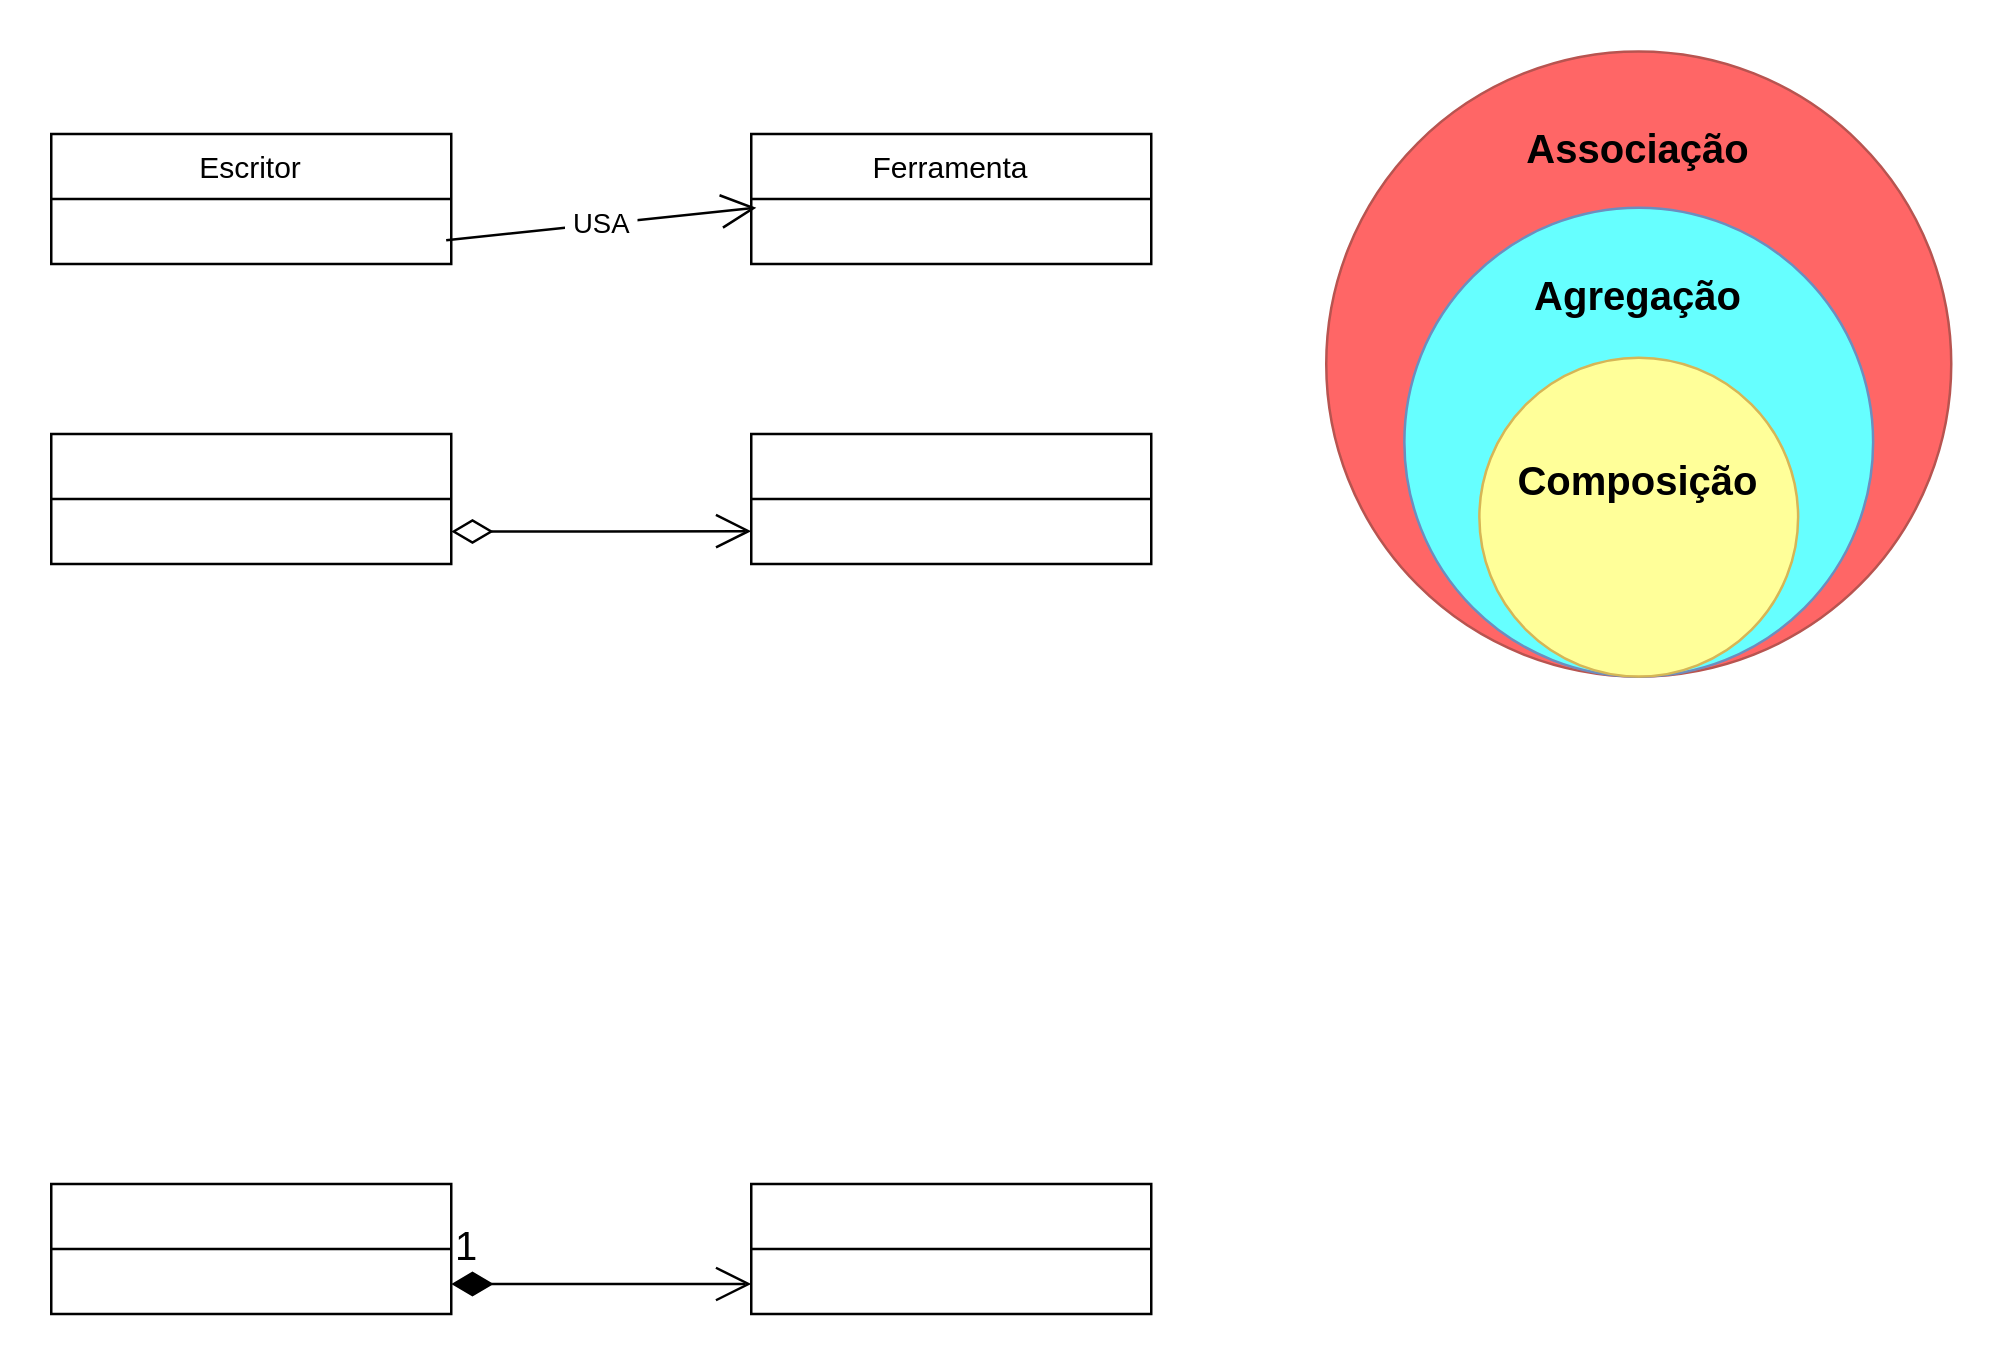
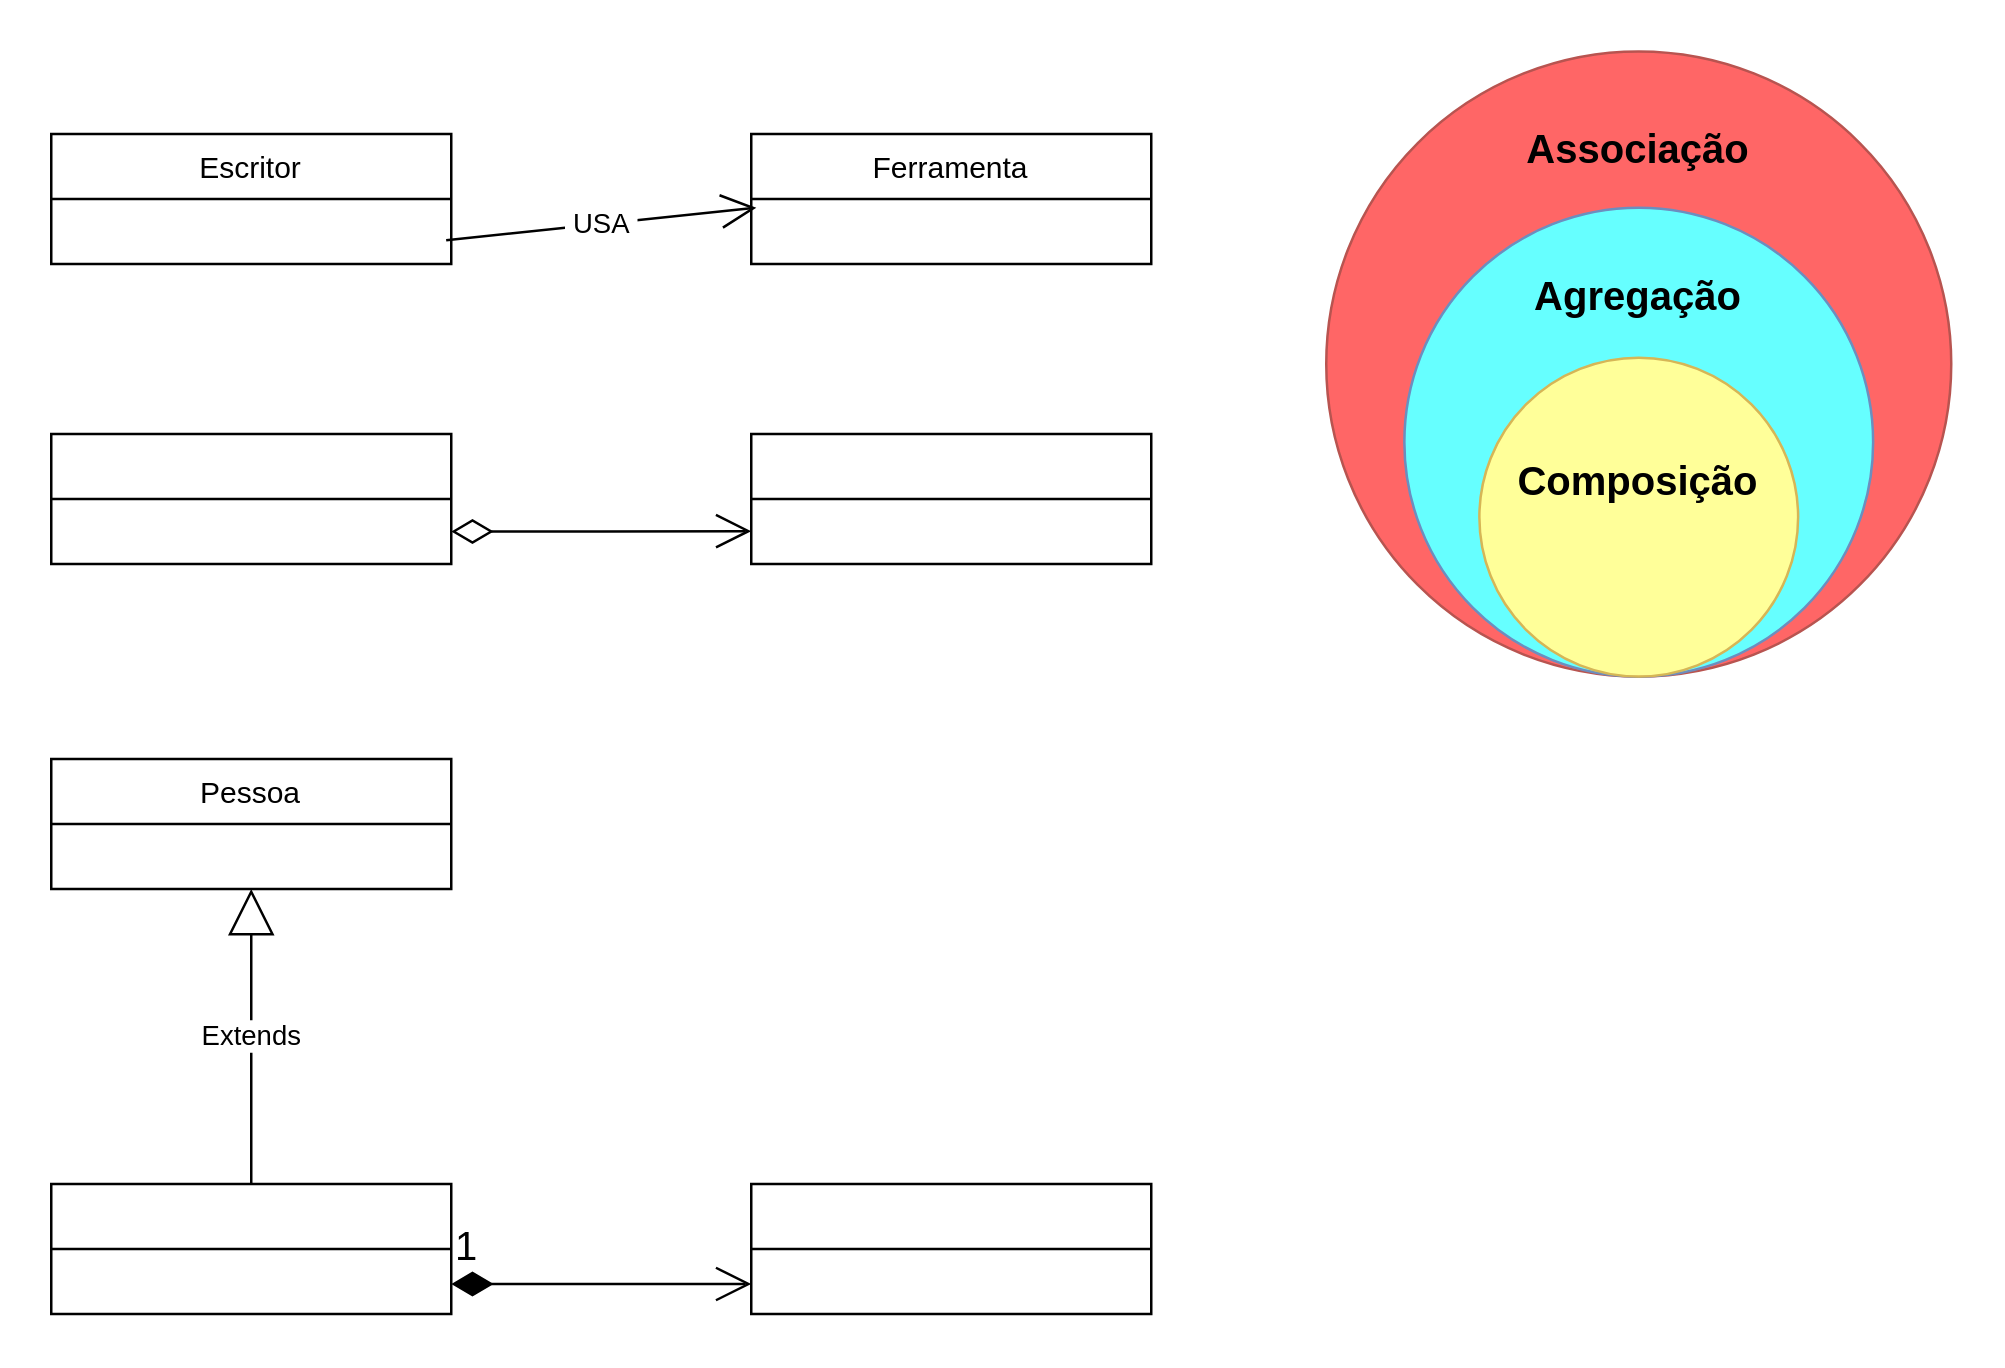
+ <mxCell id="17" value="Pessoa" style="swimlane;fontStyle=0;childLayout=stackLayout;horizontal=1;startSize=26;fillColor=none;horizontalStack=0;resizeParent=1;resizeParentMax=0;resizeLast=0;collapsible=1;marginBottom=0;" parent="1" vertex="1"><mxGeometry x="20" y="303" width="160" height="52" as="geometry" /></mxCell>
+ <mxCell id="18" value="Extends" style="endArrow=block;endSize=16;endFill=0;html=1;rounded=0;exitX=0.5;exitY=0;exitDx=0;exitDy=0;entryX=0.5;entryY=1;entryDx=0;entryDy=0;" parent="1" source="12" target="17" edge="1"><mxGeometry width="160" relative="1" as="geometry"><mxPoint x="310" y="363" as="sourcePoint" /><mxPoint x="470" y="363" as="targetPoint" /></mxGeometry></mxCell>
